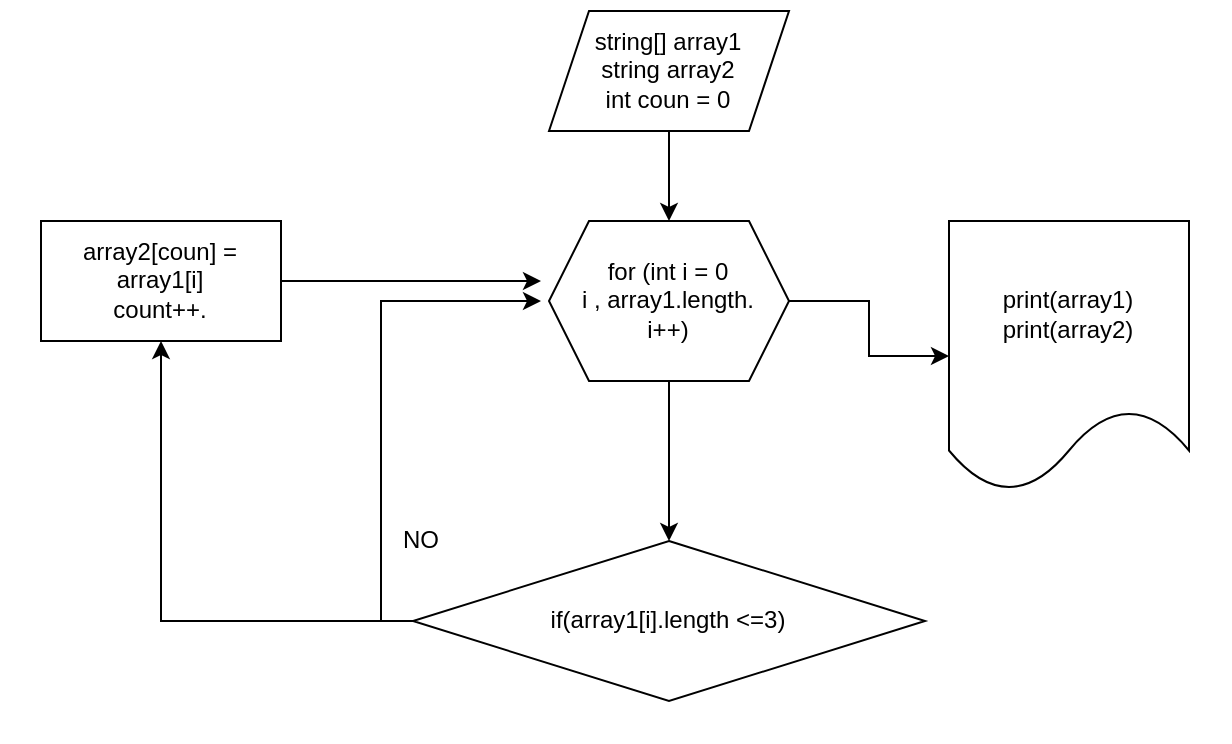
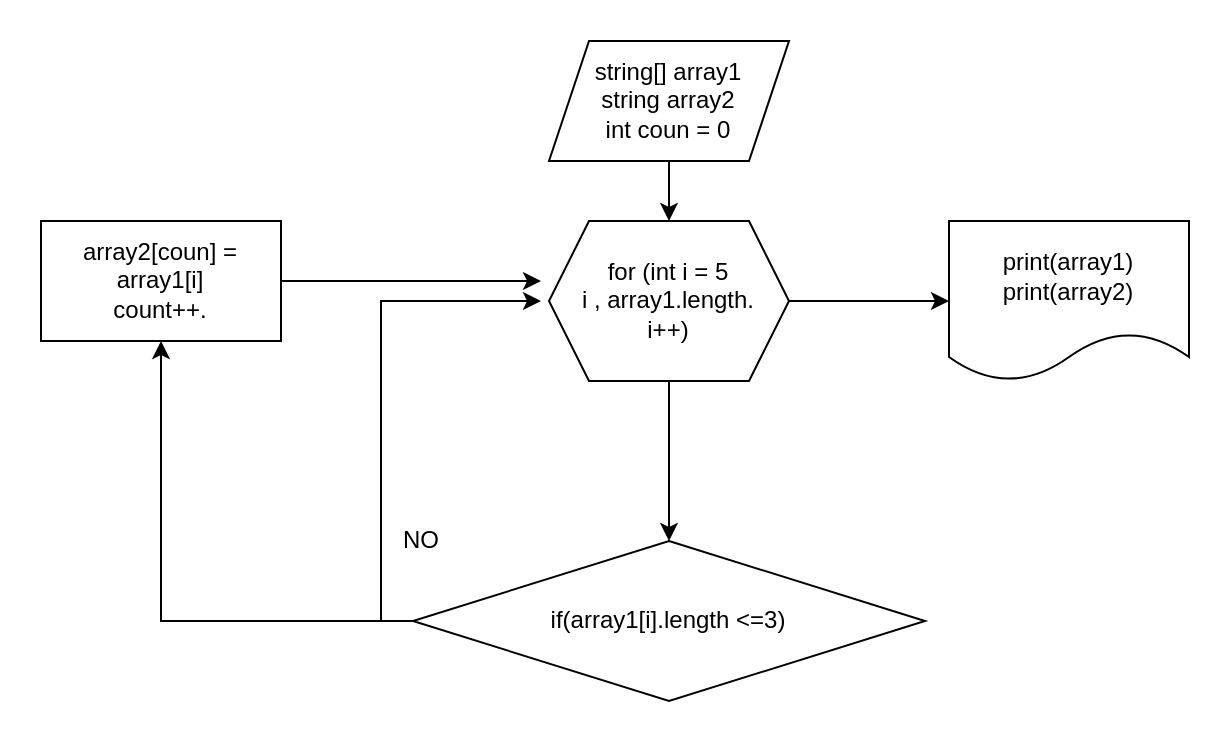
- <mxCell id="3" value="string[] array1&lt;br&gt;string array2&lt;br&gt;int coun = 0" style="shape=parallelogram;perimeter=parallelogramPerimeter;whiteSpace=wrap;html=1;fixedSize=1;" vertex="1" parent="1"><mxGeometry x="274" y="5" width="120" height="60" as="geometry" /></mxCell>
+ <mxCell id="3" value="string[] array1&lt;br&gt;string array2&lt;br&gt;int coun = 0" style="shape=parallelogram;perimeter=parallelogramPerimeter;whiteSpace=wrap;html=1;fixedSize=1;" vertex="1" parent="1"><mxGeometry x="274" y="20" width="120" height="60" as="geometry" /></mxCell>
- <mxCell id="6" value="for (int i = 0&lt;br&gt;i , array1.length.&lt;br&gt;i++)" style="shape=hexagon;perimeter=hexagonPerimeter2;whiteSpace=wrap;html=1;fixedSize=1;" vertex="1" parent="1"><mxGeometry x="274" y="110" width="120" height="80" as="geometry" /></mxCell>
+ <mxCell id="6" value="for (int i = 5&lt;br&gt;i , array1.length.&lt;br&gt;i++)" style="shape=hexagon;perimeter=hexagonPerimeter2;whiteSpace=wrap;html=1;fixedSize=1;" vertex="1" parent="1"><mxGeometry x="274" y="110" width="120" height="80" as="geometry" /></mxCell>
- <mxCell id="13" value="print(array1)&lt;br&gt;print(array2)" style="shape=document;whiteSpace=wrap;html=1;boundedLbl=1;" vertex="1" parent="1"><mxGeometry x="474" y="110" width="120" height="135" as="geometry" /></mxCell>
+ <mxCell id="13" value="print(array1)&lt;br&gt;print(array2)" style="shape=document;whiteSpace=wrap;html=1;boundedLbl=1;" vertex="1" parent="1"><mxGeometry x="474" y="110" width="120" height="80" as="geometry" /></mxCell>
